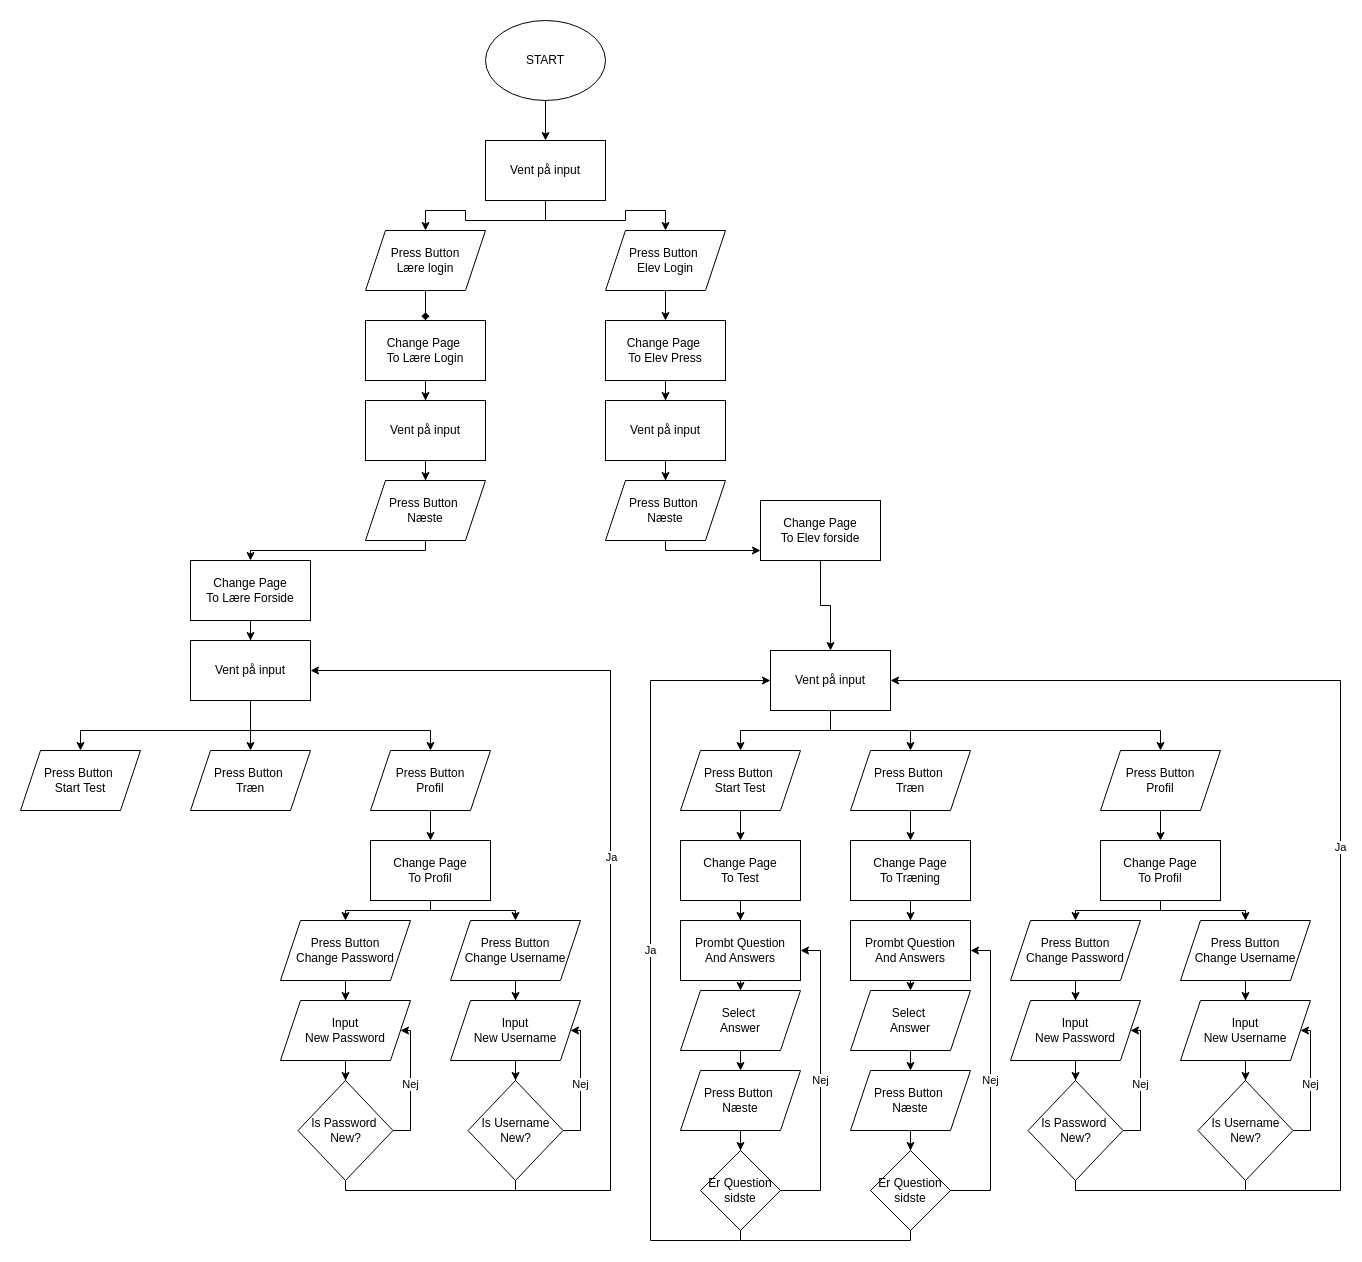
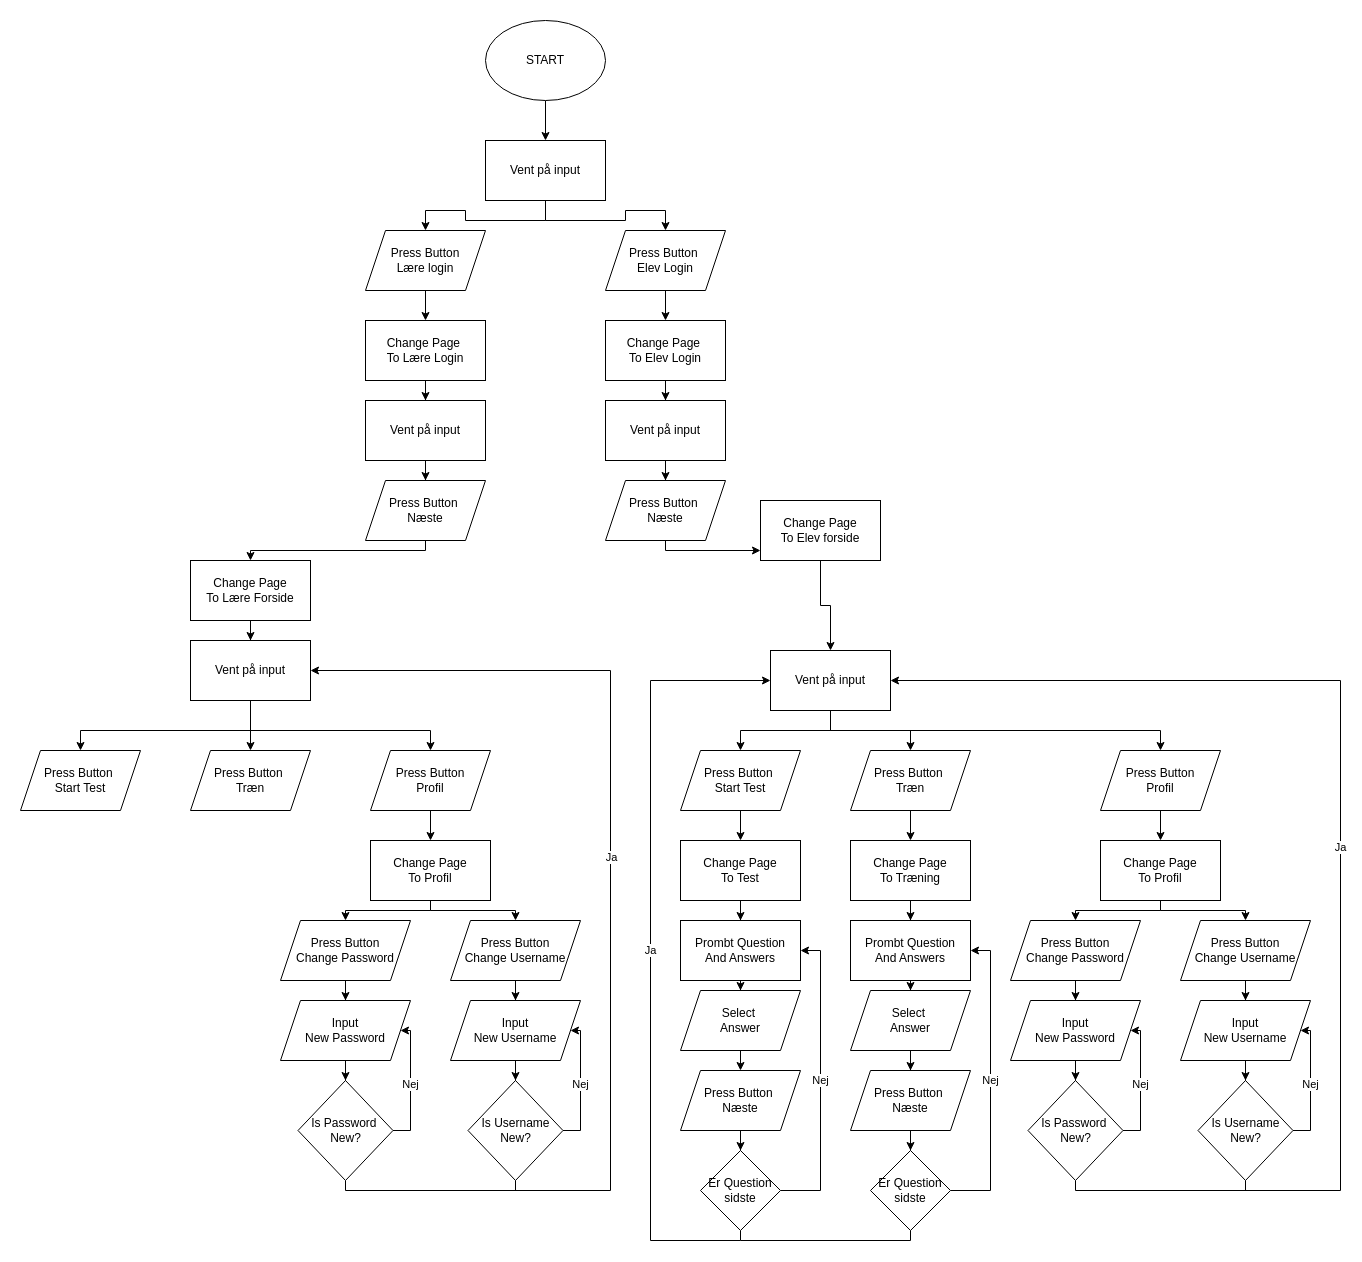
- <mxCell id="7" style="edgeStyle=orthogonalEdgeStyle;rounded=0;orthogonalLoop=1;jettySize=auto;html=1;endArrow=diamond;" edge="1" parent="1" source="8" target="12"><mxGeometry relative="1" as="geometry" /></mxCell>
+ <mxCell id="7" style="edgeStyle=orthogonalEdgeStyle;rounded=0;orthogonalLoop=1;jettySize=auto;html=1;" edge="1" parent="1" source="8" target="12"><mxGeometry relative="1" as="geometry" /></mxCell>
- <mxCell id="14" value="Change Page&amp;nbsp;&lt;br&gt;To Elev Press" style="rounded=0;whiteSpace=wrap;html=1;" vertex="1" parent="1"><mxGeometry x="605" y="320" width="120" height="60" as="geometry" /></mxCell>
+ <mxCell id="14" value="Change Page&amp;nbsp;&lt;br&gt;To Elev Login" style="rounded=0;whiteSpace=wrap;html=1;" vertex="1" parent="1"><mxGeometry x="605" y="320" width="120" height="60" as="geometry" /></mxCell>
